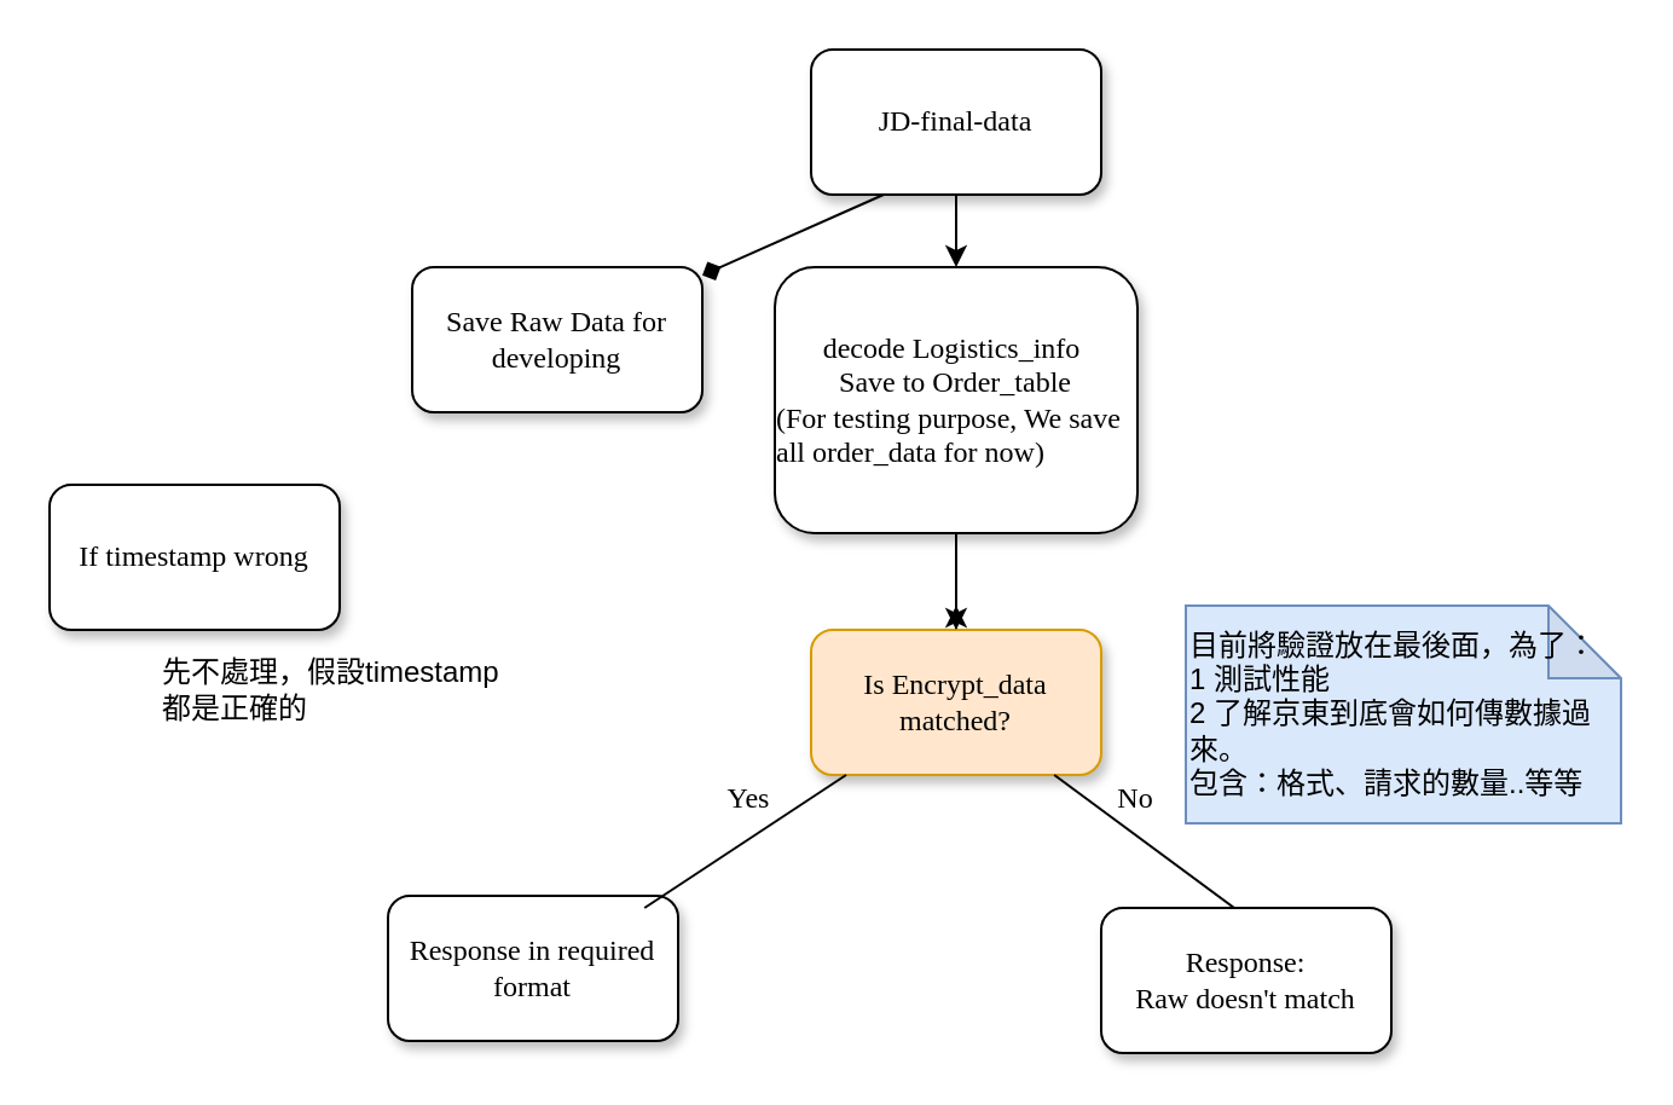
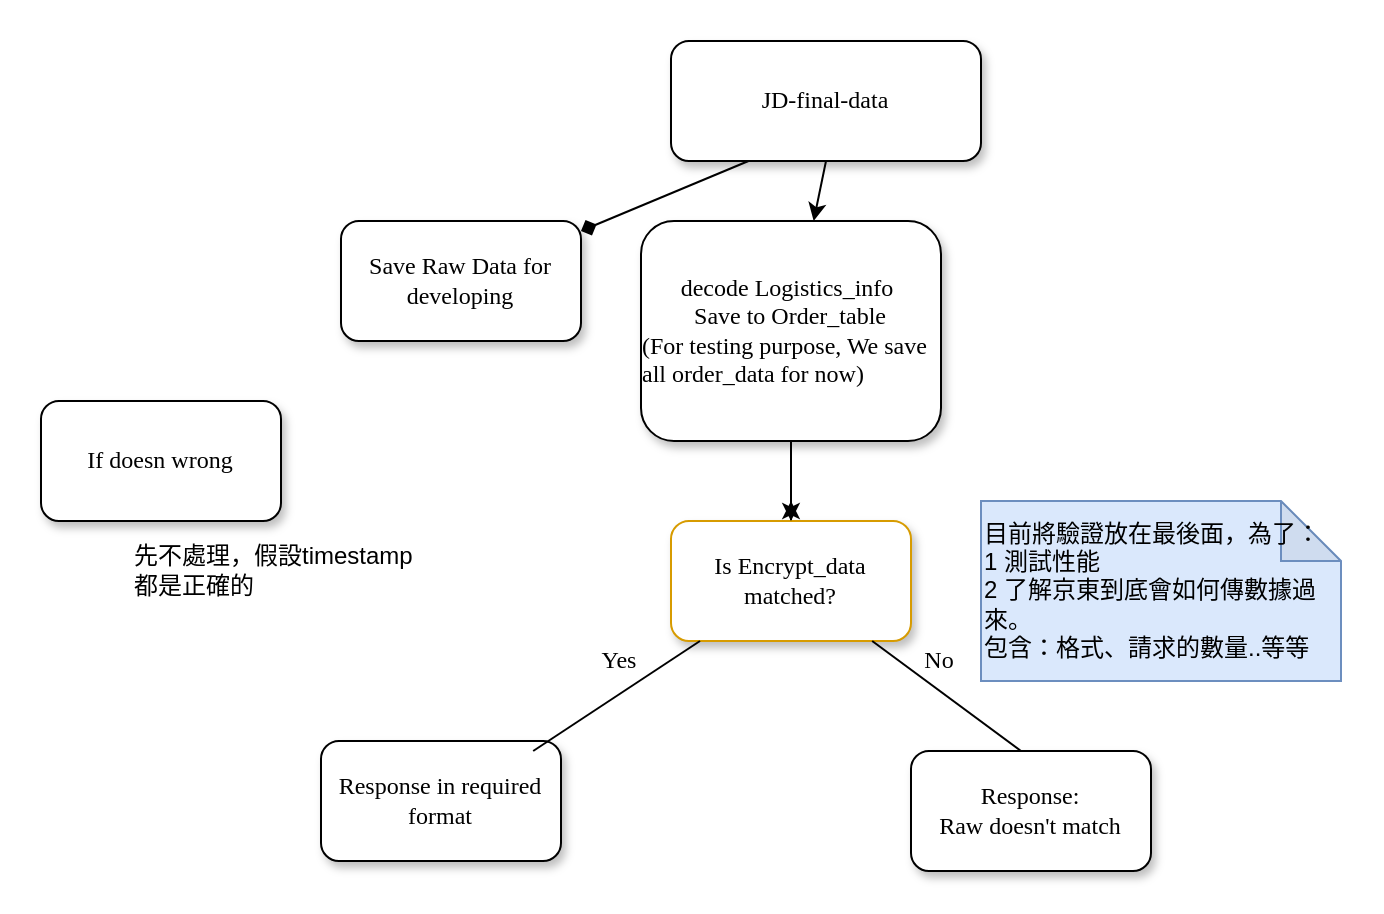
- <mxCell id="4" value="JD-final-data" style="whiteSpace=wrap;html=1;rounded=1;shadow=1;labelBackgroundColor=none;strokeWidth=1;fontFamily=Verdana;fontSize=12;align=center;" parent="1" vertex="1"><mxGeometry x="335" y="20" width="120" height="60" as="geometry" /></mxCell>
+ <mxCell id="4" value="JD-final-data" style="whiteSpace=wrap;html=1;rounded=1;shadow=1;labelBackgroundColor=none;strokeWidth=1;fontFamily=Verdana;fontSize=12;align=center;" parent="1" vertex="1"><mxGeometry x="335" y="20" width="155" height="60" as="geometry" /></mxCell>
- <mxCell id="10" value="If timestamp wrong" style="whiteSpace=wrap;html=1;rounded=1;shadow=1;labelBackgroundColor=none;strokeWidth=1;fontFamily=Verdana;fontSize=12;align=center;" parent="1" vertex="1"><mxGeometry x="20" y="200" width="120" height="60" as="geometry" /></mxCell>
+ <mxCell id="10" value="If doesn wrong" style="whiteSpace=wrap;html=1;rounded=1;shadow=1;labelBackgroundColor=none;strokeWidth=1;fontFamily=Verdana;fontSize=12;align=center;" parent="1" vertex="1"><mxGeometry x="20" y="200" width="120" height="60" as="geometry" /></mxCell>
- <mxCell id="8" value="Is Encrypt_data matched?" style="whiteSpace=wrap;html=1;rounded=1;shadow=1;labelBackgroundColor=none;strokeWidth=1;fontFamily=Verdana;fontSize=12;align=center;fillColor=#ffe6cc;strokeColor=#d79b00;" parent="1" vertex="1"><mxGeometry x="335" y="260" width="120" height="60" as="geometry" /></mxCell>
+ <mxCell id="8" value="Is Encrypt_data matched?" style="whiteSpace=wrap;html=1;rounded=1;shadow=1;labelBackgroundColor=none;strokeWidth=1;fontFamily=Verdana;fontSize=12;align=center;fillColor=#ffffff;strokeColor=#d79b00;" parent="1" vertex="1"><mxGeometry x="335" y="260" width="120" height="60" as="geometry" /></mxCell>
